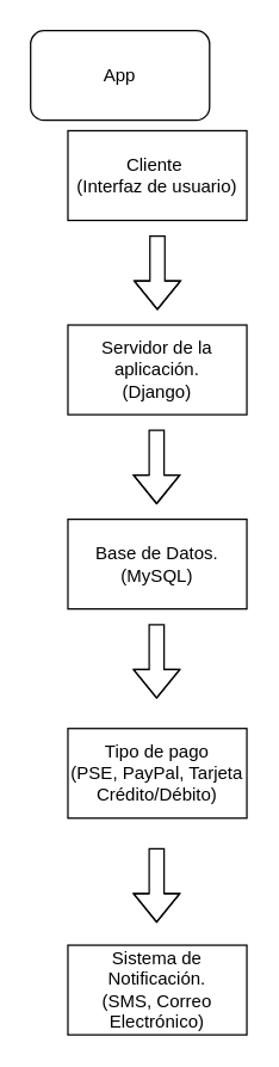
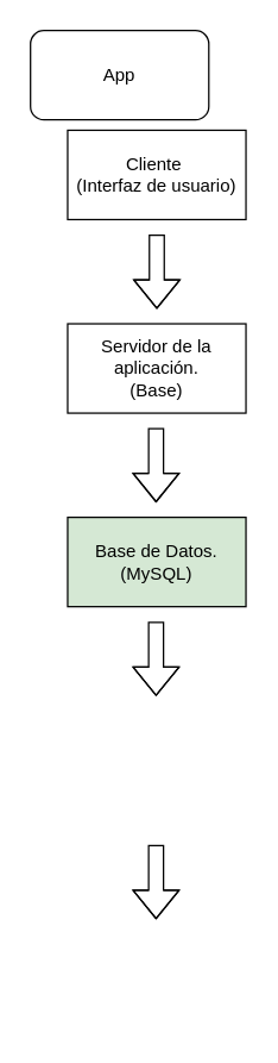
- <mxCell id="4" value="Servidor de la aplicación.&lt;br&gt;(Django)" style="rounded=0;whiteSpace=wrap;html=1;" vertex="1" parent="1"><mxGeometry x="45" y="217" width="120" height="60" as="geometry" /></mxCell>
+ <mxCell id="4" value="Servidor de la aplicación.&lt;br&gt;(Base)" style="rounded=0;whiteSpace=wrap;html=1;" vertex="1" parent="1"><mxGeometry x="45" y="217" width="120" height="60" as="geometry" /></mxCell>
- <mxCell id="6" value="Base de Datos.&lt;br&gt;(MySQL)" style="rounded=0;whiteSpace=wrap;html=1;" vertex="1" parent="1"><mxGeometry x="45" y="347" width="120" height="60" as="geometry" /></mxCell>
+ <mxCell id="6" value="Base de Datos.&lt;br&gt;(MySQL)" style="rounded=0;whiteSpace=wrap;html=1;fillColor=#d5e8d4;" vertex="1" parent="1"><mxGeometry x="45" y="347" width="120" height="60" as="geometry" /></mxCell>
- <mxCell id="8" value="Tipo de pago&lt;br&gt;(PSE, PayPal, Tarjeta Crédito/Débito)" style="rounded=0;whiteSpace=wrap;html=1;" vertex="1" parent="1"><mxGeometry x="45" y="487" width="120" height="60" as="geometry" /></mxCell>
- <mxCell id="10" value="Sistema de Notificación.&lt;br&gt;(SMS, Correo Electrónico)" style="rounded=0;whiteSpace=wrap;html=1;" vertex="1" parent="1"><mxGeometry x="45" y="632" width="120" height="60" as="geometry" /></mxCell>
